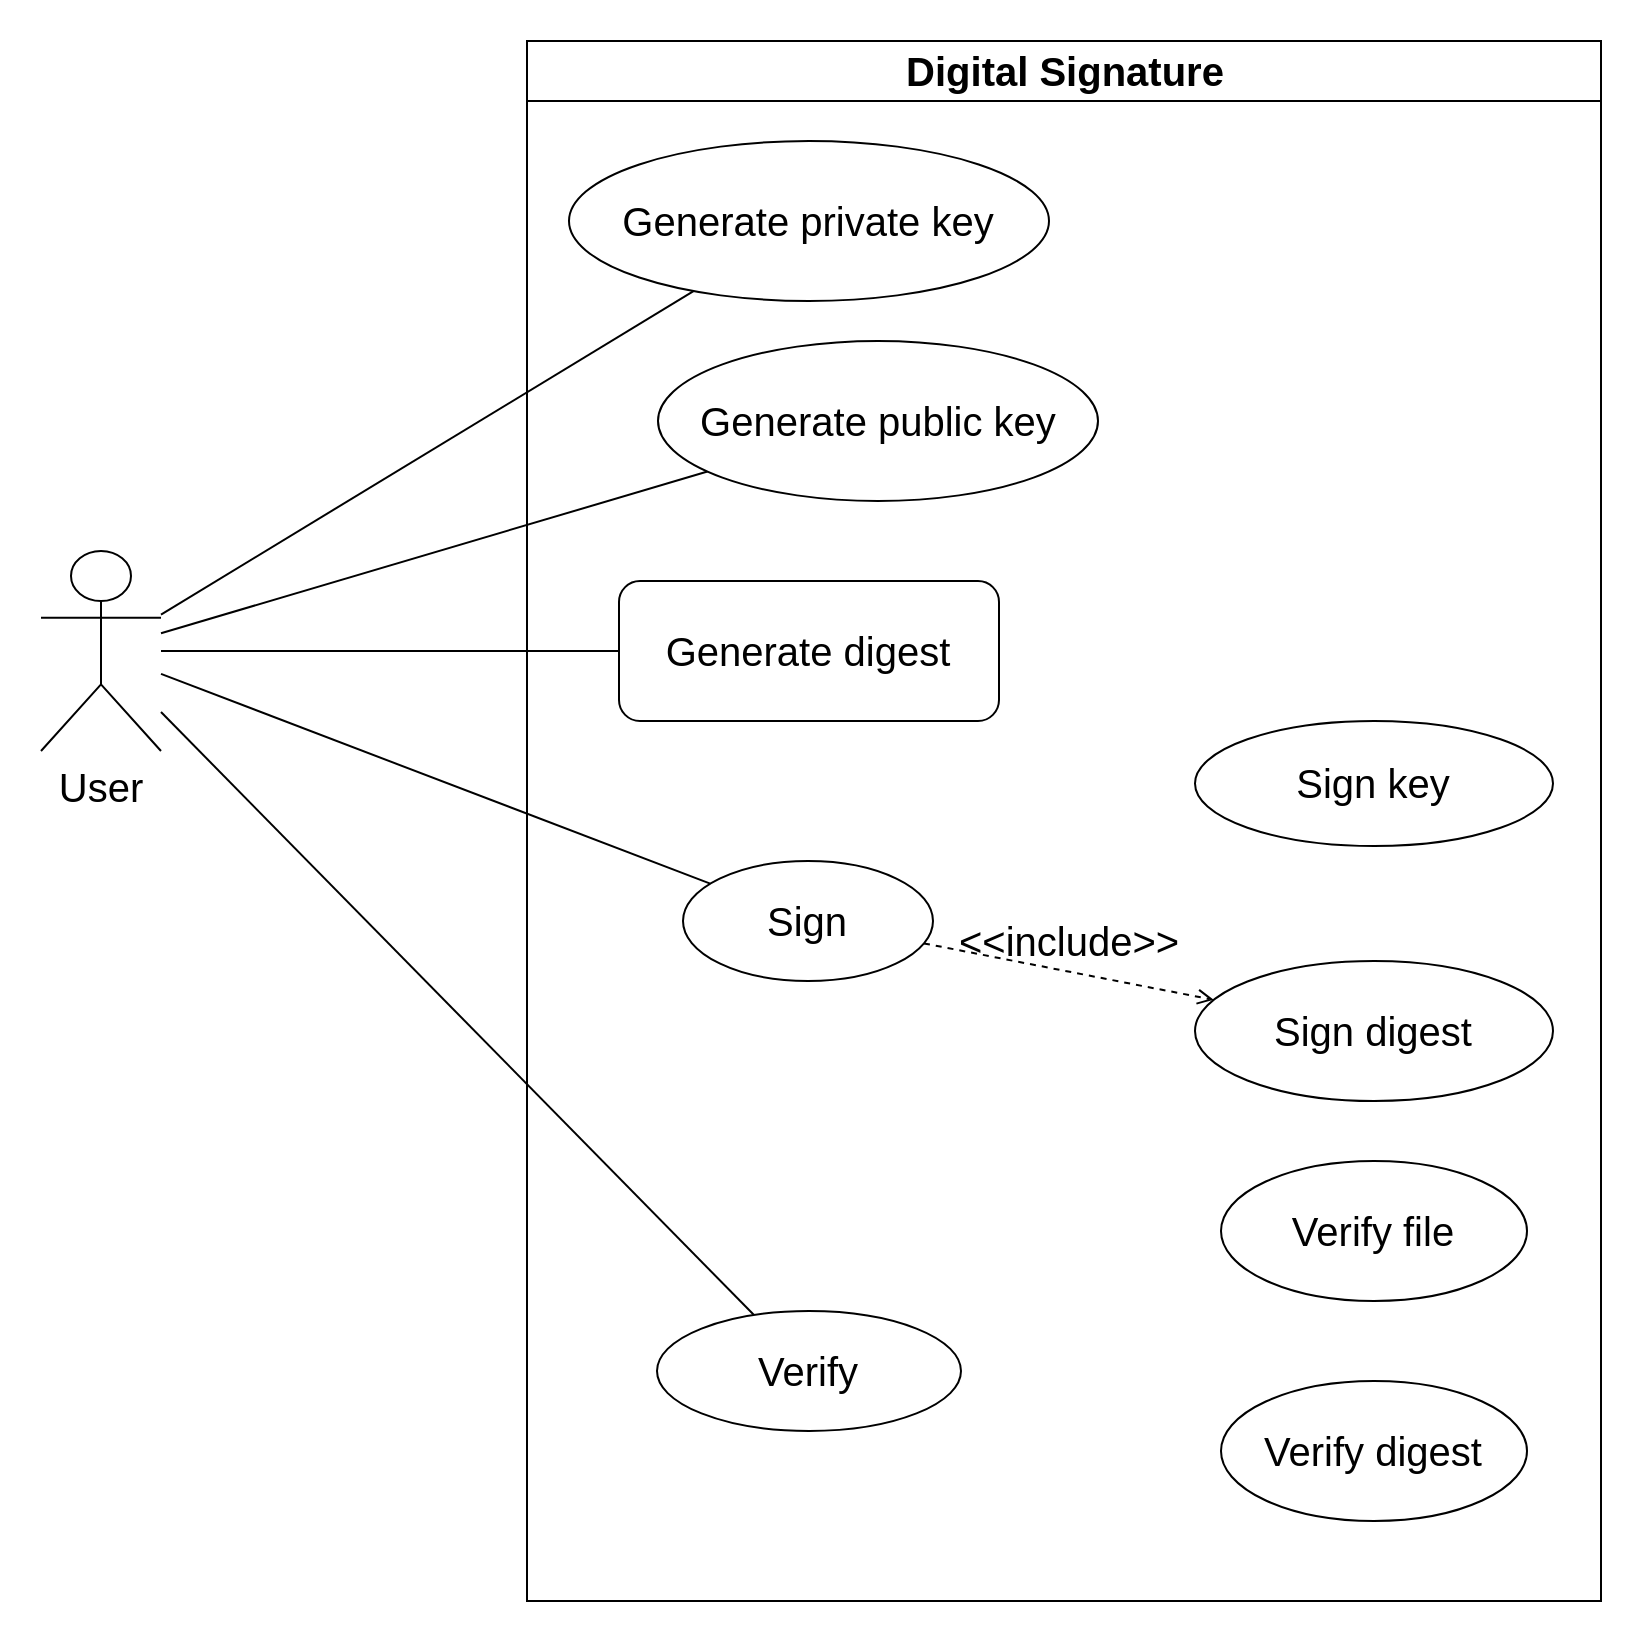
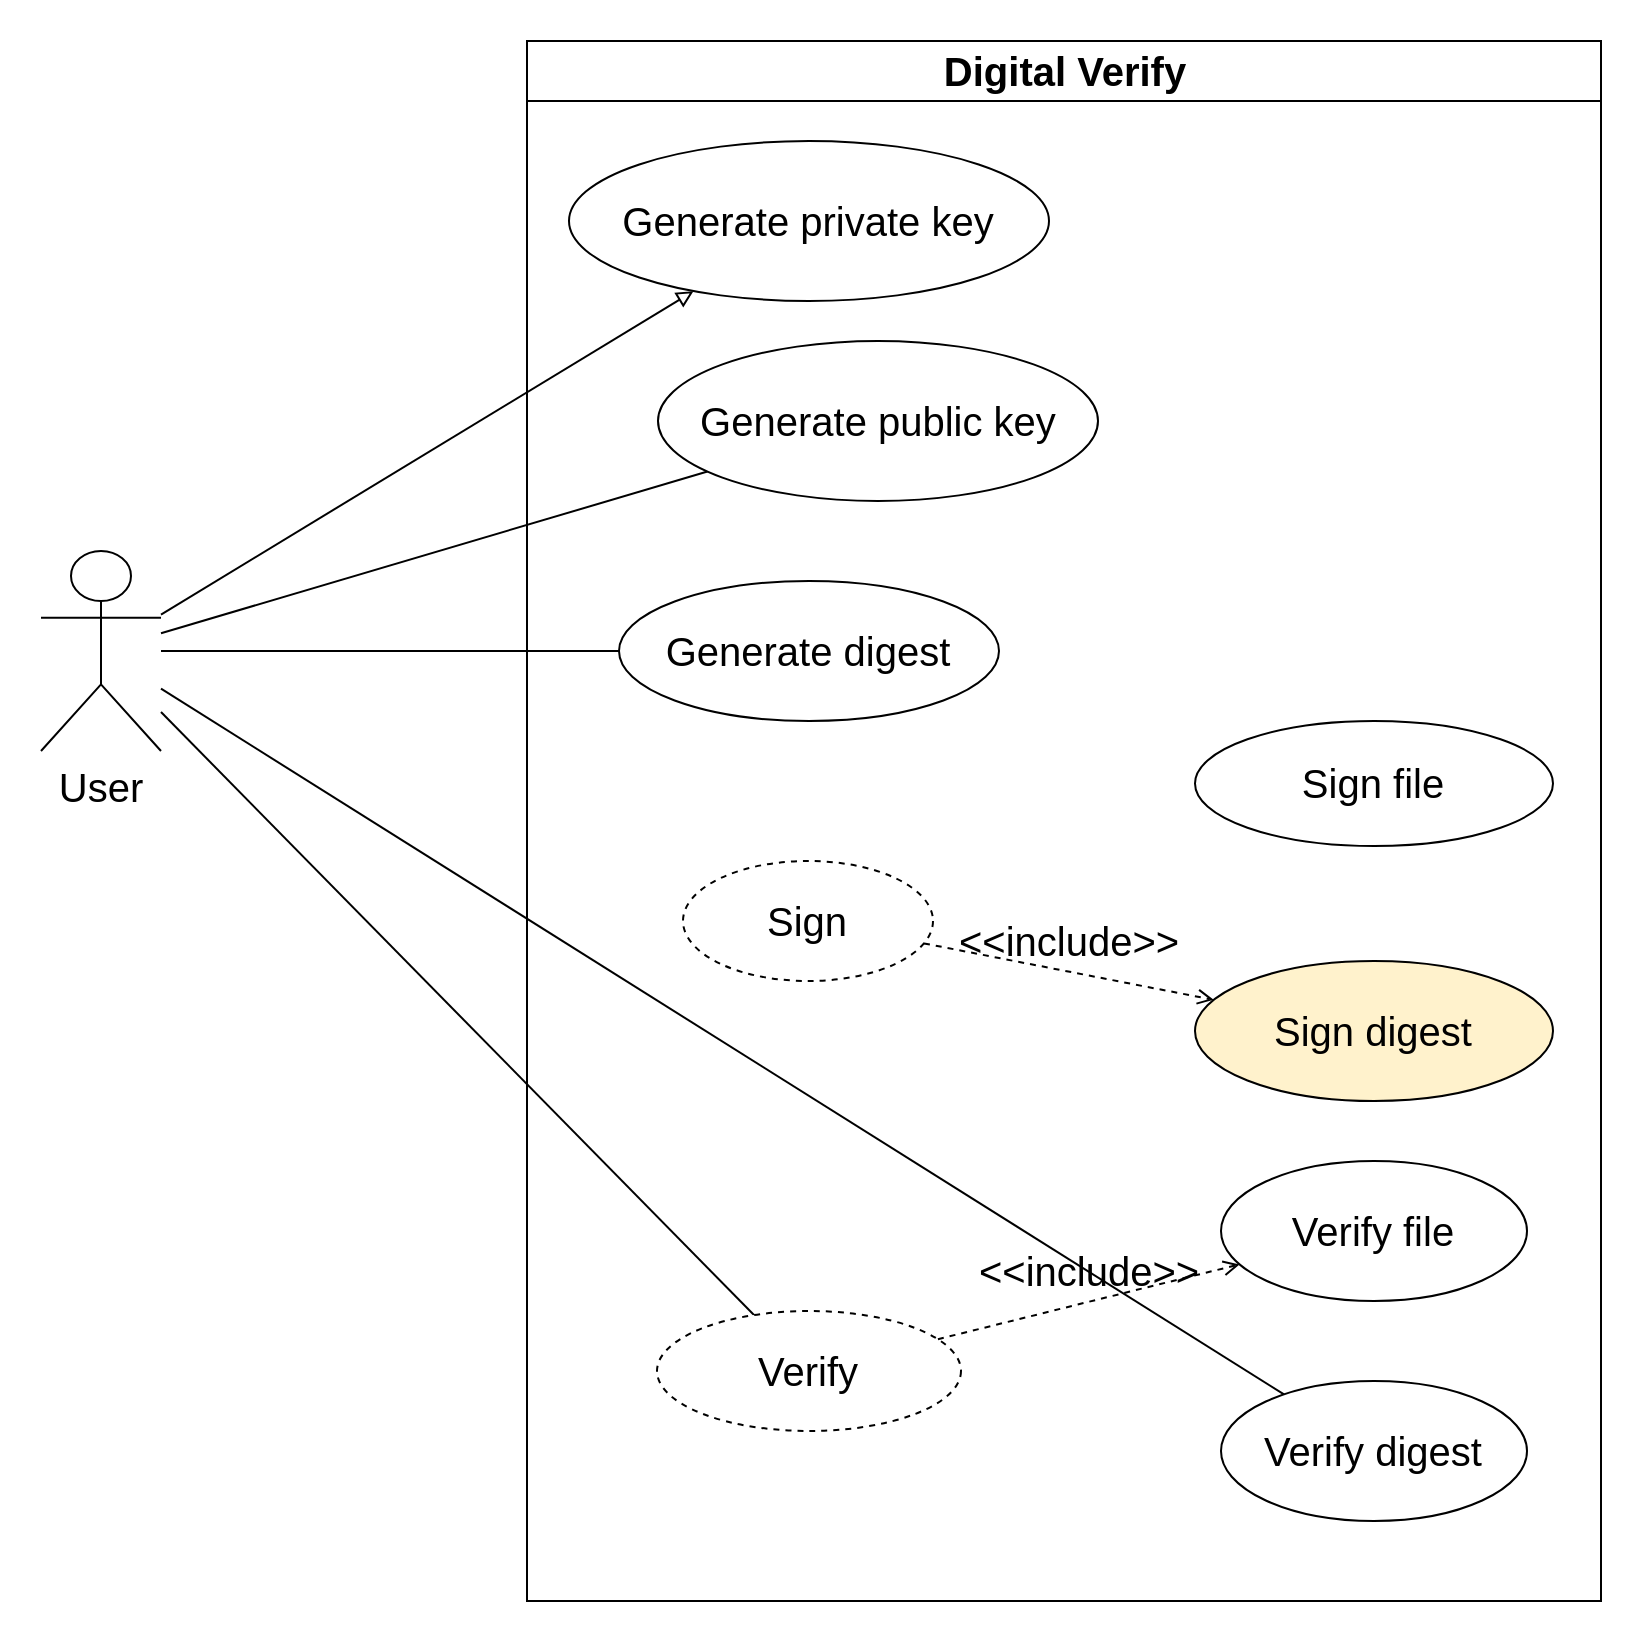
- <mxCell id="8" value="Digital Signature" style="swimlane;fontStyle=1;align=center;horizontal=1;startSize=30;collapsible=0;html=1;fontSize=20;" parent="1" vertex="1"><mxGeometry x="263" y="20" width="537" height="780" as="geometry" /></mxCell>
+ <mxCell id="8" value="Digital Verify" style="swimlane;fontStyle=1;align=center;horizontal=1;startSize=30;collapsible=0;html=1;fontSize=20;" parent="1" vertex="1"><mxGeometry x="263" y="20" width="537" height="780" as="geometry" /></mxCell>
- <mxCell id="2" style="edgeStyle=none;html=1;endArrow=none;endFill=0;fontSize=20;" parent="1" source="7" target="9" edge="1"><mxGeometry relative="1" as="geometry" /></mxCell>
+ <mxCell id="2" style="edgeStyle=none;html=1;endArrow=block;endFill=0;fontSize=20;" parent="1" source="7" target="9" edge="1"><mxGeometry relative="1" as="geometry" /></mxCell>
- <mxCell id="11" value="Generate digest" style="whiteSpace=wrap;html=1;fontSize=20;rounded=1;" parent="8" vertex="1"><mxGeometry x="46" y="270" width="190" height="70" as="geometry" /></mxCell>
+ <mxCell id="11" value="Generate digest" style="ellipse;whiteSpace=wrap;html=1;fontSize=20;" parent="8" vertex="1"><mxGeometry x="46" y="270" width="190" height="70" as="geometry" /></mxCell>
- <mxCell id="5" style="edgeStyle=none;html=1;endArrow=none;endFill=0;fontSize=20;" parent="1" source="7" target="12" edge="1"><mxGeometry relative="1" as="geometry" /></mxCell>
+ <mxCell id="5" style="edgeStyle=none;html=1;endArrow=none;endFill=0;fontSize=20;" parent="1" source="7" target="19" edge="1"><mxGeometry relative="1" as="geometry" /></mxCell>
- <mxCell id="14" value="Sign key" style="ellipse;whiteSpace=wrap;html=1;fontSize=20;" parent="8" vertex="1"><mxGeometry x="334" y="340" width="179" height="62.5" as="geometry" /></mxCell>
+ <mxCell id="14" value="Sign file" style="ellipse;whiteSpace=wrap;html=1;fontSize=20;" parent="8" vertex="1"><mxGeometry x="334" y="340" width="179" height="62.5" as="geometry" /></mxCell>
- <mxCell id="12" value="Sign" style="ellipse;whiteSpace=wrap;html=1;fontSize=20;" parent="8" vertex="1"><mxGeometry x="78" y="410" width="125" height="60" as="geometry" /></mxCell>
+ <mxCell id="12" value="Sign" style="ellipse;whiteSpace=wrap;html=1;fontSize=20;dashed=1;" parent="8" vertex="1"><mxGeometry x="78" y="410" width="125" height="60" as="geometry" /></mxCell>
- <mxCell id="15" value="Sign digest" style="ellipse;whiteSpace=wrap;html=1;fontSize=20;" parent="8" vertex="1"><mxGeometry x="334" y="460" width="179" height="70" as="geometry" /></mxCell>
+ <mxCell id="15" value="Sign digest" style="ellipse;whiteSpace=wrap;html=1;fontSize=20;fillColor=#fff2cc;" parent="8" vertex="1"><mxGeometry x="334" y="460" width="179" height="70" as="geometry" /></mxCell>
+ <mxCell id="17" value="&amp;lt;&amp;lt;include&amp;gt;&amp;gt;" style="edgeStyle=none;html=1;endArrow=open;verticalAlign=bottom;dashed=1;labelBackgroundColor=none;fontSize=20;" parent="8" source="13" target="18" edge="1"><mxGeometry width="160" relative="1" as="geometry"><mxPoint x="137.505" y="348.628" as="sourcePoint" /><mxPoint x="5.82" y="200" as="targetPoint" /></mxGeometry></mxCell>
- <mxCell id="13" value="Verify" style="ellipse;whiteSpace=wrap;html=1;fontSize=20;" parent="8" vertex="1"><mxGeometry x="65" y="635" width="152" height="60" as="geometry" /></mxCell>
+ <mxCell id="13" value="Verify" style="ellipse;whiteSpace=wrap;html=1;fontSize=20;dashed=1;" parent="8" vertex="1"><mxGeometry x="65" y="635" width="152" height="60" as="geometry" /></mxCell>
